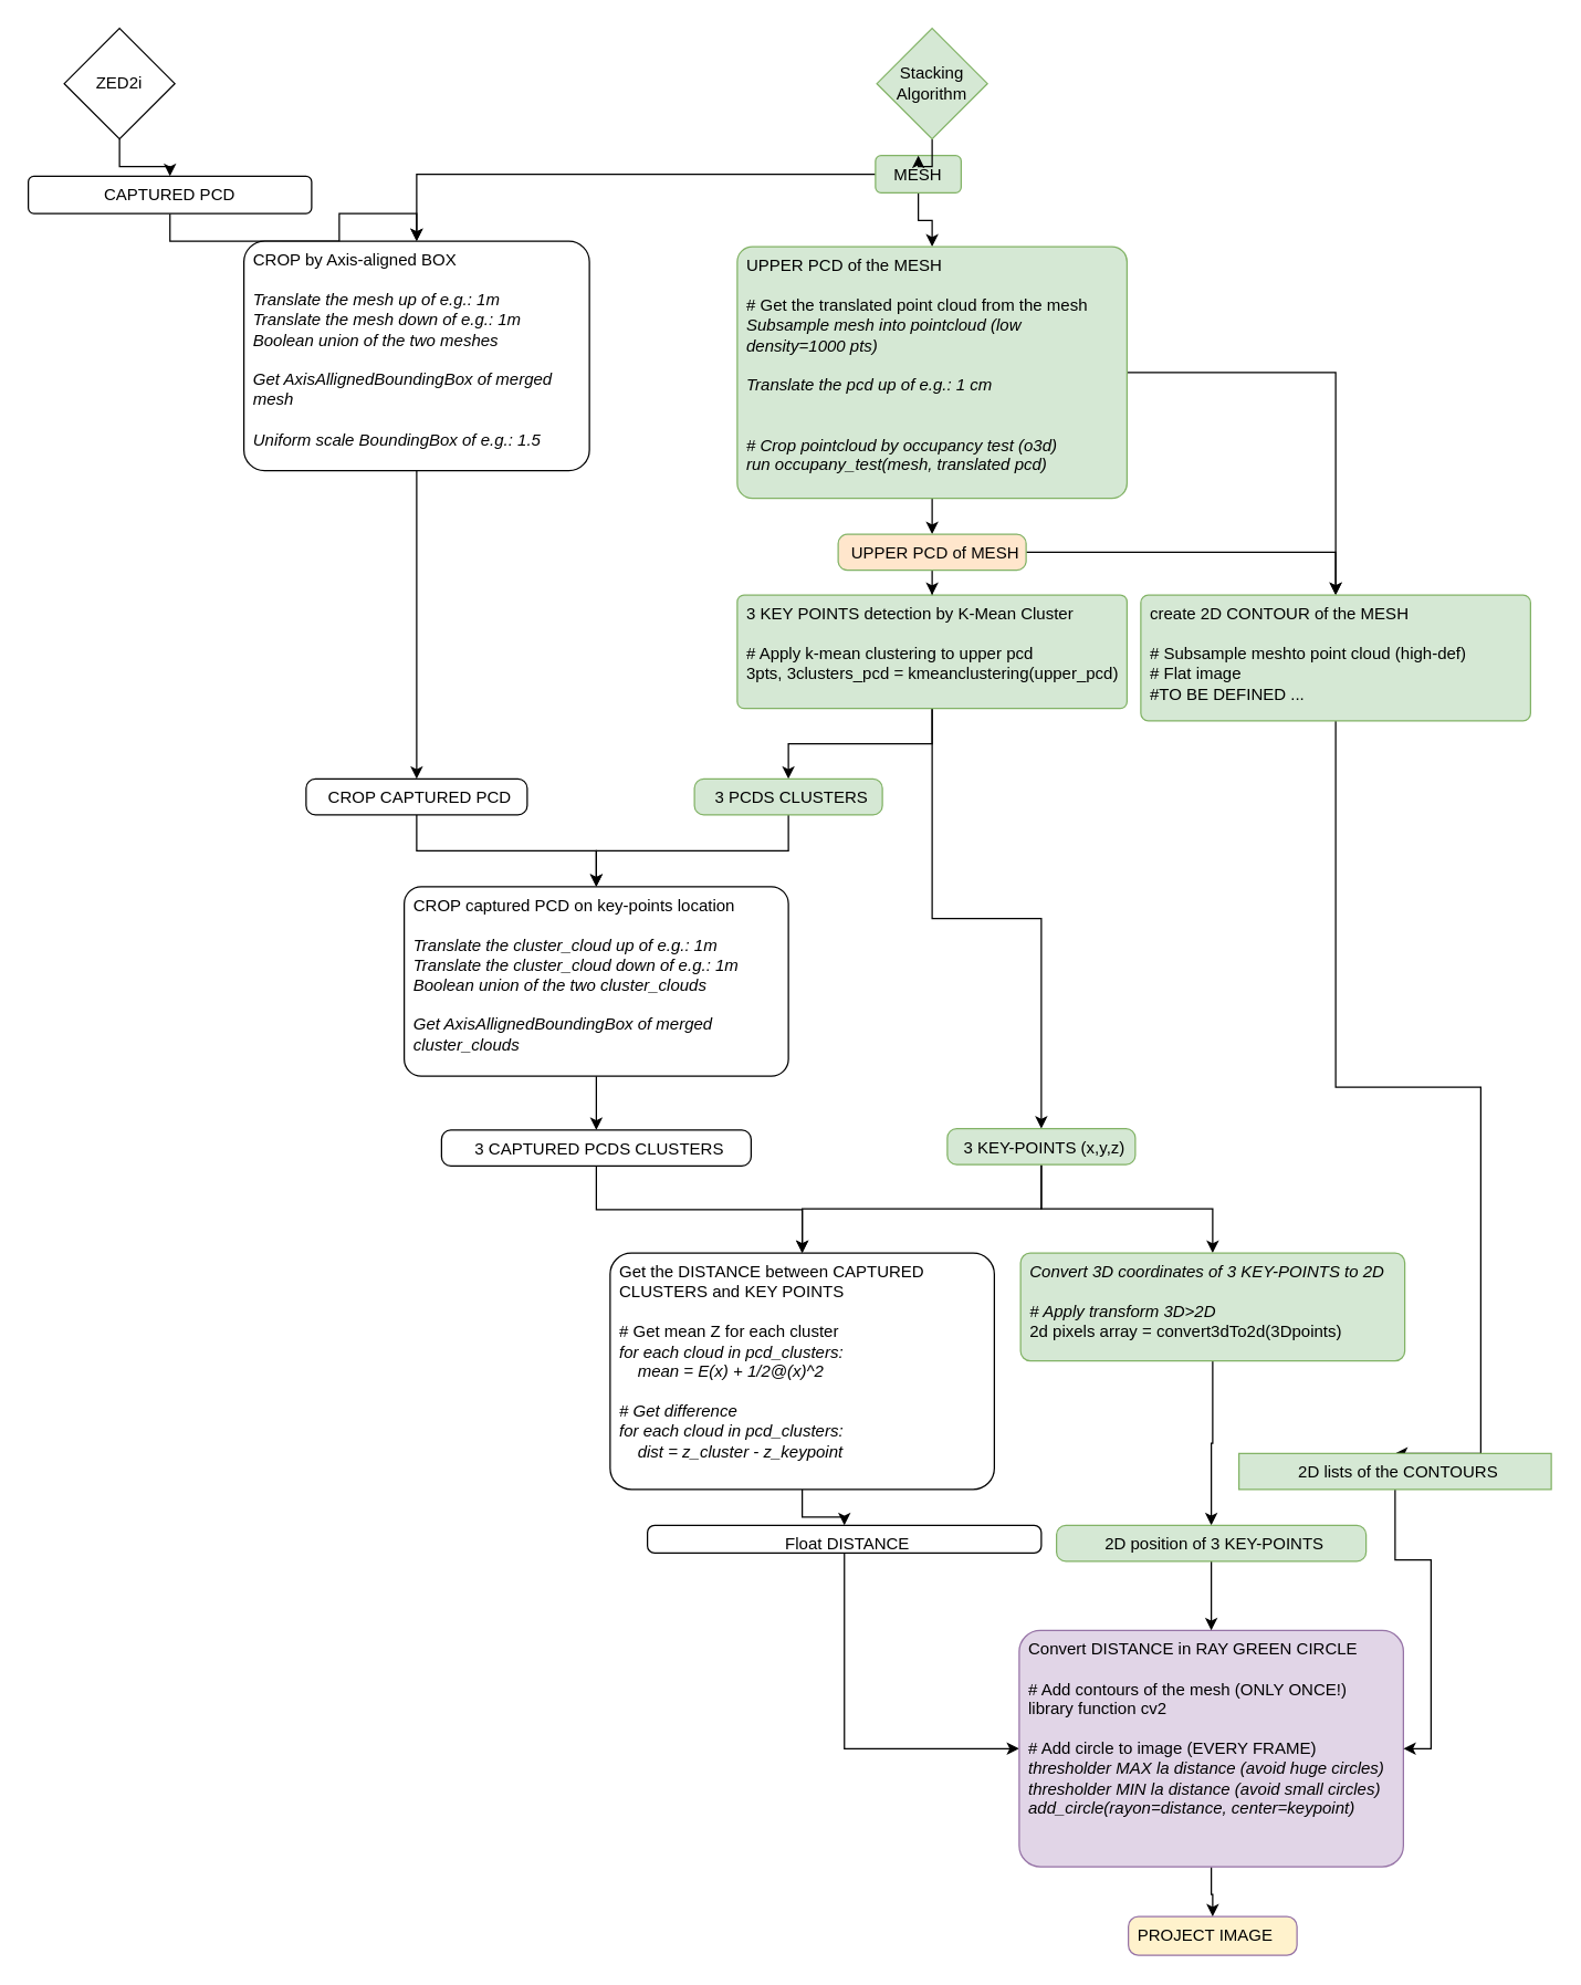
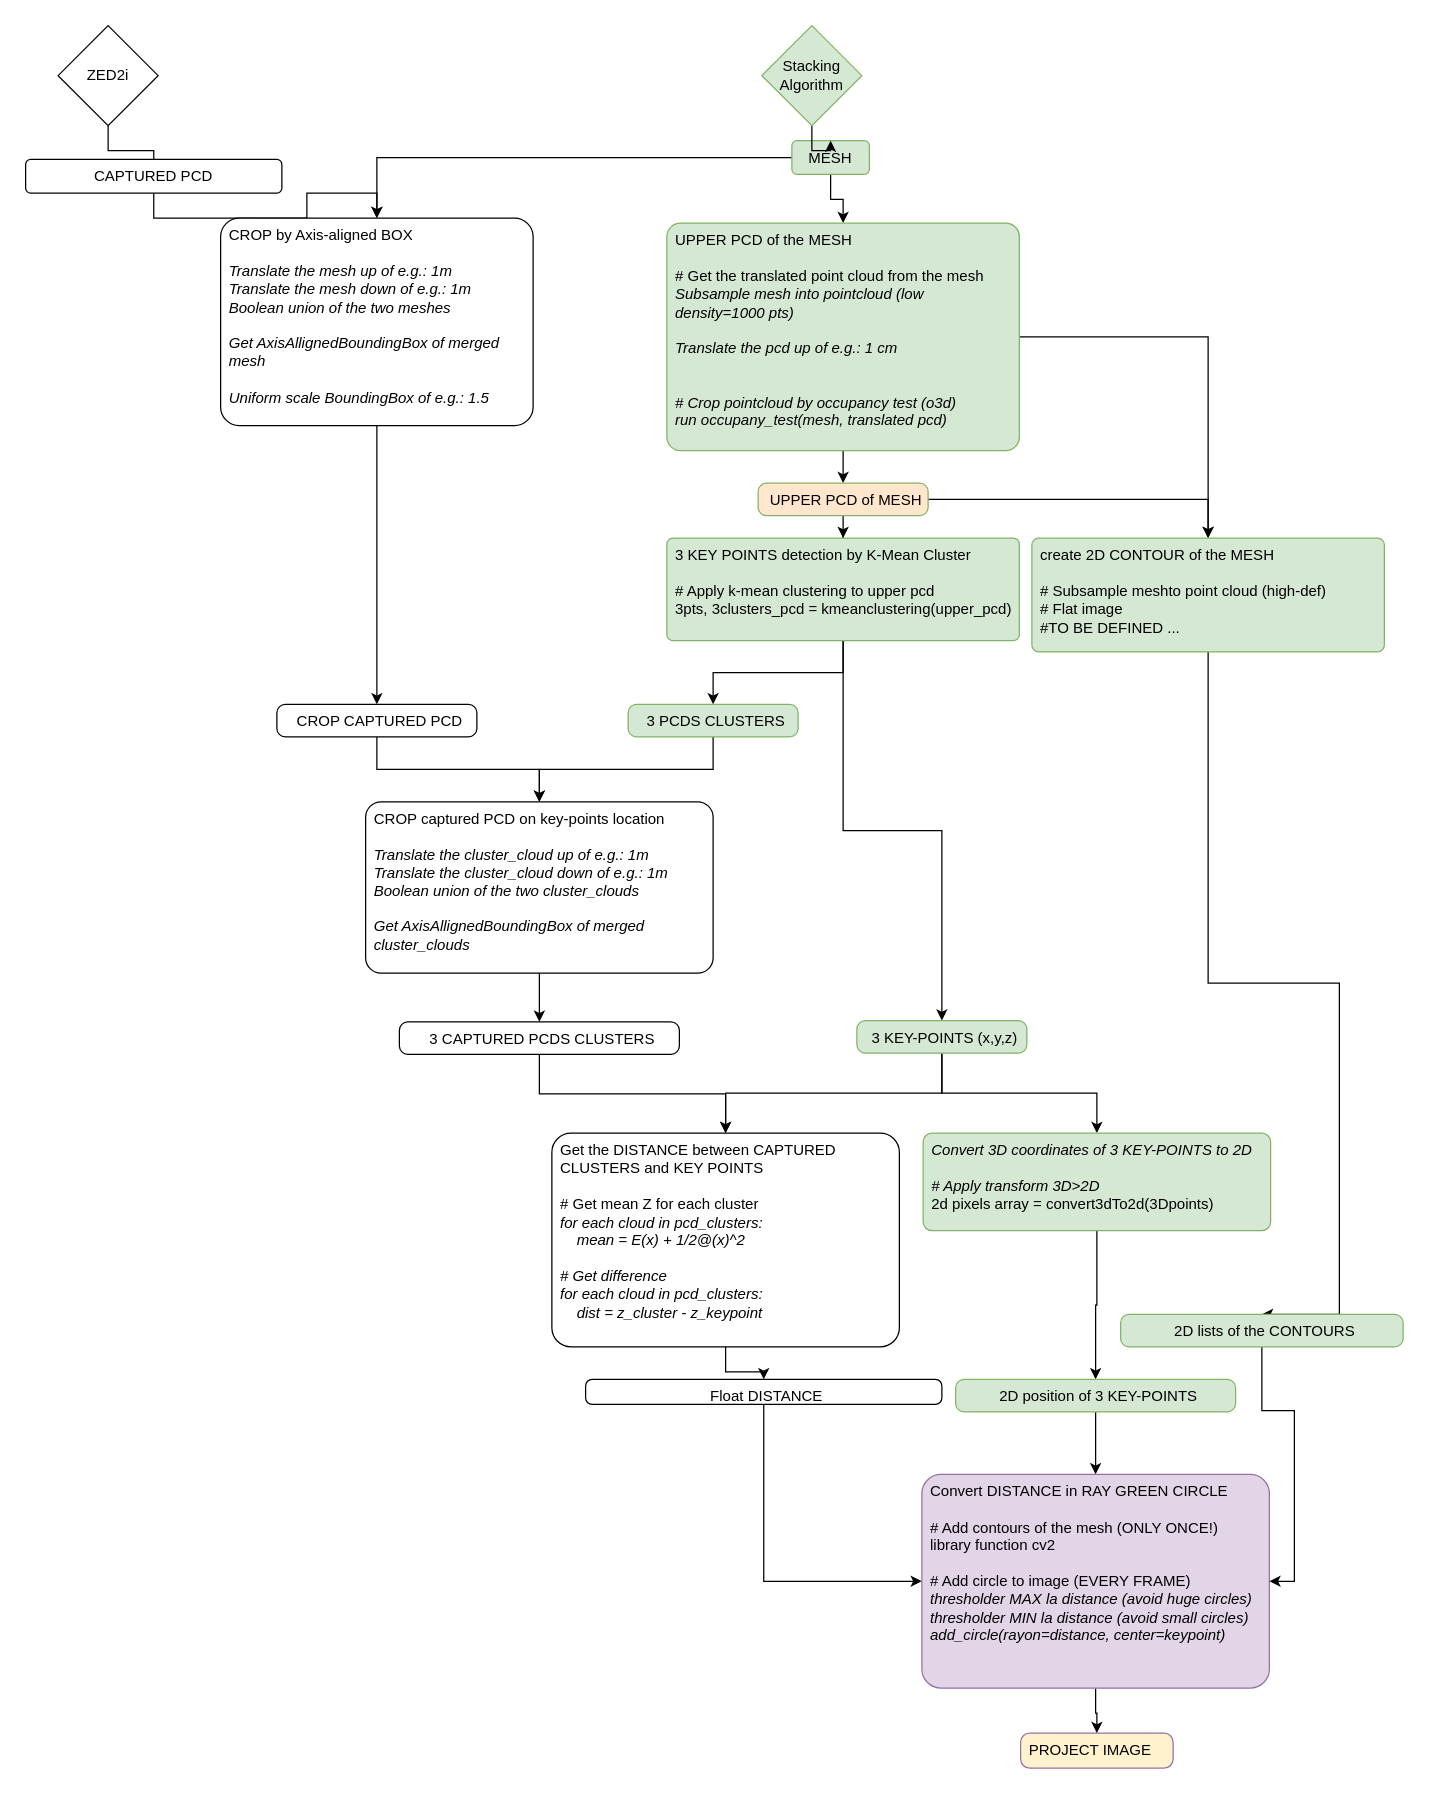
- <mxCell id="10" value="Stacking&lt;br&gt;Algorithm" style="rhombus;whiteSpace=wrap;html=1;fillColor=#d5e8d4;strokeColor=#82b366;" vertex="1" parent="1"><mxGeometry x="634" y="20" width="80" height="80" as="geometry" /></mxCell>
+ <mxCell id="10" value="Stacking&lt;br&gt;Algorithm" style="rhombus;whiteSpace=wrap;html=1;fillColor=#d5e8d4;strokeColor=#82b366;" vertex="1" parent="1"><mxGeometry x="609" y="20" width="80" height="80" as="geometry" /></mxCell>
- <mxCell id="4" value="" style="edgeStyle=orthogonalEdgeStyle;rounded=0;orthogonalLoop=1;jettySize=auto;html=1;" edge="1" parent="1" source="5" target="3"><mxGeometry relative="1" as="geometry" /></mxCell>
+ <mxCell id="4" value="" style="edgeStyle=orthogonalEdgeStyle;rounded=0;orthogonalLoop=1;jettySize=auto;html=1;endArrow=none;" edge="1" parent="1" source="5" target="3"><mxGeometry relative="1" as="geometry" /></mxCell>
- <mxCell id="47" value="2D lists of the CONTOURS" style="whiteSpace=wrap;html=1;align=center;verticalAlign=top;arcSize=26;spacingLeft=5;fillColor=#d5e8d4;strokeColor=#82b366;rounded=0;" vertex="1" parent="1"><mxGeometry x="896" y="1051" width="226" height="26" as="geometry" /></mxCell>
+ <mxCell id="47" value="2D lists of the CONTOURS" style="rounded=1;whiteSpace=wrap;html=1;align=center;verticalAlign=top;arcSize=26;spacingLeft=5;fillColor=#d5e8d4;strokeColor=#82b366;" vertex="1" parent="1"><mxGeometry x="896" y="1051" width="226" height="26" as="geometry" /></mxCell>
